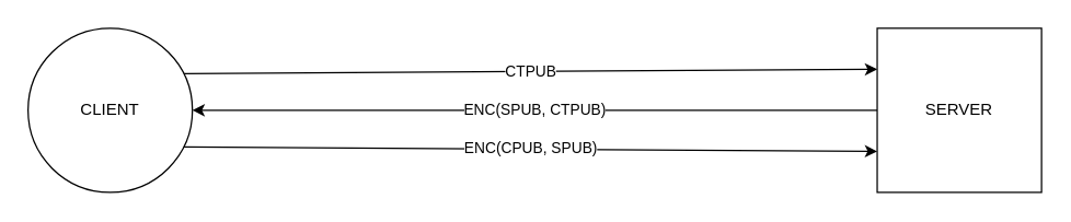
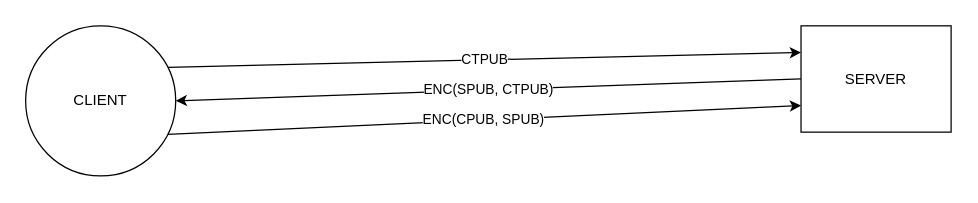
- <mxCell id="6" value="SERVER" style="whiteSpace=wrap;html=1;aspect=fixed;" vertex="1" parent="1"><mxGeometry x="640" y="20" width="120" height="120" as="geometry" /></mxCell>
+ <mxCell id="6" value="SERVER" style="whiteSpace=wrap;html=1;aspect=fixed;" vertex="1" parent="1"><mxGeometry x="640" y="20" width="120" height="85" as="geometry" /></mxCell>
